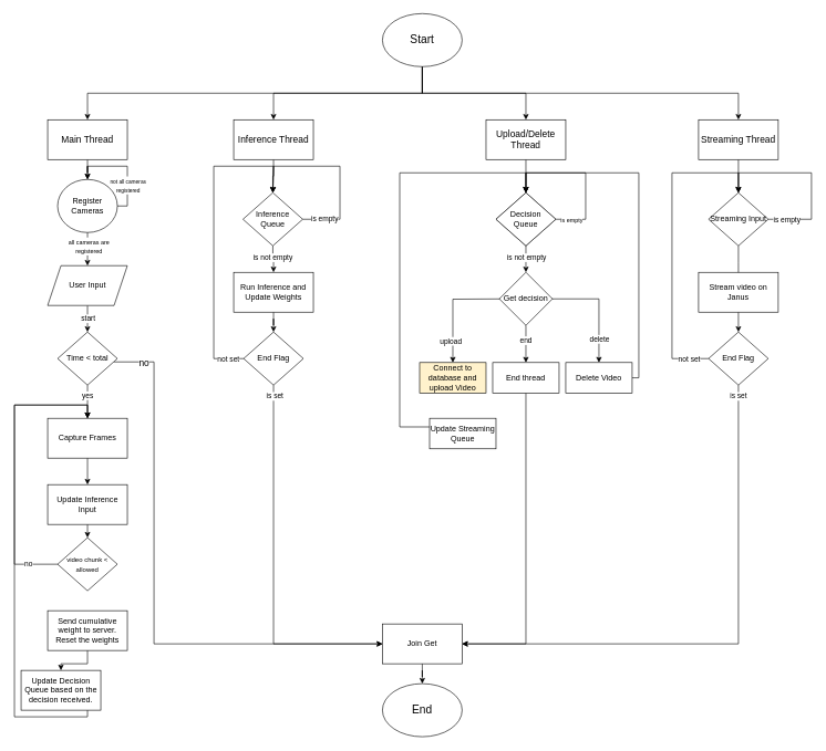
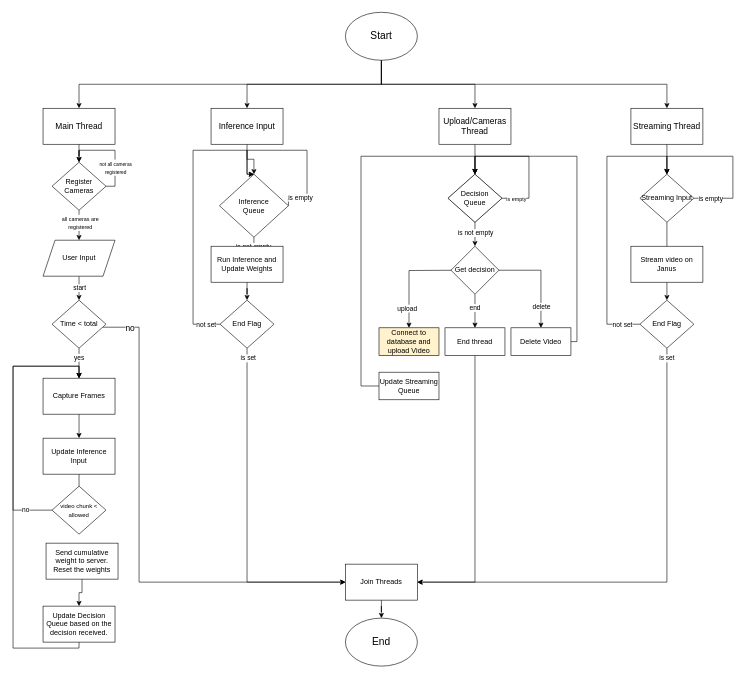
- <mxCell id="59" value="&lt;span style=&quot;font-size: 14px;&quot;&gt;Inference Thread&lt;/span&gt;" style="rounded=0;whiteSpace=wrap;html=1;" vertex="1" parent="1"><mxGeometry x="351" y="180" width="120" height="60" as="geometry" /></mxCell>
+ <mxCell id="59" value="&lt;span style=&quot;font-size: 14px;&quot;&gt;Inference Input&lt;/span&gt;" style="rounded=0;whiteSpace=wrap;html=1;" vertex="1" parent="1"><mxGeometry x="351" y="180" width="120" height="60" as="geometry" /></mxCell>
- <mxCell id="10" value="&lt;font style=&quot;font-size: 14px;&quot;&gt;Upload/Delete&lt;br&gt;Thread&lt;/font&gt;" style="rounded=0;whiteSpace=wrap;html=1;" parent="1" vertex="1"><mxGeometry x="731" y="180" width="120" height="60" as="geometry" /></mxCell>
+ <mxCell id="10" value="&lt;font style=&quot;font-size: 14px;&quot;&gt;Upload/Cameras&lt;br&gt;Thread&lt;/font&gt;" style="rounded=0;whiteSpace=wrap;html=1;" parent="1" vertex="1"><mxGeometry x="731" y="180" width="120" height="60" as="geometry" /></mxCell>
- <mxCell id="36" value="Register Cameras" style="ellipse;whiteSpace=wrap;html=1;" parent="1" vertex="1"><mxGeometry x="85.91" y="270" width="90" height="80" as="geometry" /></mxCell>
+ <mxCell id="36" value="Register Cameras" style="rhombus;whiteSpace=wrap;html=1;" parent="1" vertex="1"><mxGeometry x="85.91" y="270" width="90" height="80" as="geometry" /></mxCell>
- <mxCell id="62" value="Inference&lt;br&gt;Queue" style="rhombus;whiteSpace=wrap;html=1;" vertex="1" parent="1"><mxGeometry x="365" y="290" width="90" height="80" as="geometry" /></mxCell>
+ <mxCell id="62" value="Inference&lt;br&gt;Queue" style="rhombus;whiteSpace=wrap;html=1;" vertex="1" parent="1"><mxGeometry x="365" y="290" width="115" height="105" as="geometry" /></mxCell>
- <mxCell id="55" value="Update Streaming Queue" style="rounded=0;whiteSpace=wrap;html=1;" parent="1" vertex="1"><mxGeometry x="646" y="630" width="100" height="46" as="geometry" /></mxCell>
+ <mxCell id="55" value="Update Streaming Queue" style="rounded=0;whiteSpace=wrap;html=1;" parent="1" vertex="1"><mxGeometry x="631" y="620" width="100" height="46" as="geometry" /></mxCell>
- <mxCell id="56" style="edgeStyle=orthogonalEdgeStyle;rounded=0;orthogonalLoop=1;jettySize=auto;html=1;exitX=0.5;exitY=1;exitDx=0;exitDy=0;entryX=0.5;entryY=0;entryDx=0;entryDy=0;" edge="1" parent="1" source="57" target="49"><mxGeometry relative="1" as="geometry" /></mxCell>
+ <mxCell id="56" style="edgeStyle=orthogonalEdgeStyle;rounded=0;orthogonalLoop=1;jettySize=auto;html=1;exitX=0.5;exitY=1;exitDx=0;exitDy=0;entryX=0.5;entryY=0;entryDx=0;entryDy=0;endArrow=none;" edge="1" parent="1" source="57" target="49"><mxGeometry relative="1" as="geometry" /></mxCell>
- <mxCell id="51" value="Send cumulative weight to server.&lt;br&gt;Reset the weights" style="rounded=0;whiteSpace=wrap;html=1;" parent="1" vertex="1"><mxGeometry x="70.91" y="920" width="120" height="60" as="geometry" /></mxCell>
+ <mxCell id="51" value="Send cumulative weight to server.&lt;br&gt;Reset the weights" style="rounded=0;whiteSpace=wrap;html=1;" parent="1" vertex="1"><mxGeometry x="75.91" y="905" width="120" height="60" as="geometry" /></mxCell>
- <mxCell id="27" value="Join Get" style="rounded=0;whiteSpace=wrap;html=1;" parent="1" vertex="1"><mxGeometry x="575" y="940" width="120" height="60" as="geometry" /></mxCell>
+ <mxCell id="27" value="Join Threads" style="rounded=0;whiteSpace=wrap;html=1;" parent="1" vertex="1"><mxGeometry x="575" y="940" width="120" height="60" as="geometry" /></mxCell>
- <mxCell id="53" value="Update Decision Queue based on the decision received." style="rounded=0;whiteSpace=wrap;html=1;" parent="1" vertex="1"><mxGeometry x="30.91" y="1010" width="120" height="60" as="geometry" /></mxCell>
+ <mxCell id="53" value="Update Decision Queue based on the decision received." style="rounded=0;whiteSpace=wrap;html=1;" parent="1" vertex="1"><mxGeometry x="70.91" y="1010" width="120" height="60" as="geometry" /></mxCell>
